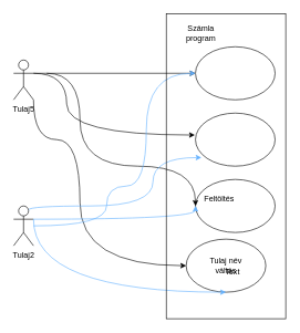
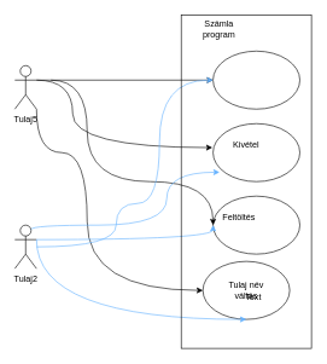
- <mxCell id="21" value="Számla program" style="text;html=1;strokeColor=none;fillColor=none;align=center;verticalAlign=middle;whiteSpace=wrap;rounded=0;" vertex="1" parent="1"><mxGeometry x="265" y="40" width="75" height="20" as="geometry" /></mxCell>
+ <mxCell id="21" value="Számla program" style="text;html=1;strokeColor=none;fillColor=none;align=center;verticalAlign=middle;whiteSpace=wrap;rounded=0;" vertex="1" parent="1"><mxGeometry x="265" y="30" width="75" height="20" as="geometry" /></mxCell>
+ <mxCell id="2" value="Kivétel" style="text;html=1;strokeColor=none;fillColor=none;align=center;verticalAlign=middle;whiteSpace=wrap;rounded=0;" vertex="1" parent="1"><mxGeometry x="320" y="190" width="40" height="20" as="geometry" /></mxCell>
